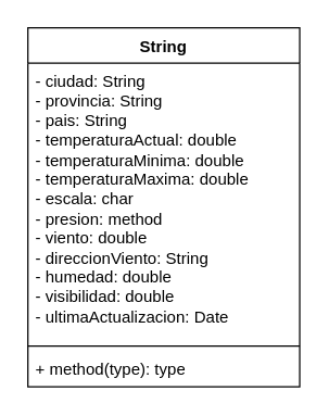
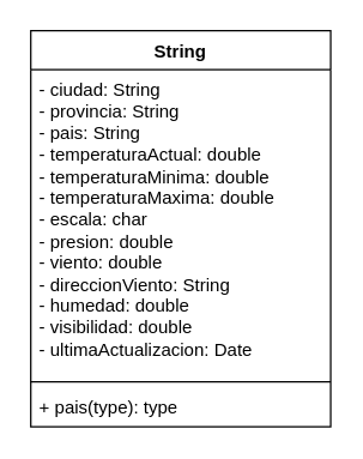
- <mxCell id="3" value="- ciudad: String&lt;div&gt;- provincia: String&lt;/div&gt;&lt;div&gt;- pais: String&lt;br&gt;&lt;/div&gt;&lt;div&gt;- temperaturaActual: double&lt;br&gt;&lt;/div&gt;&lt;div&gt;- temperaturaMinima: double&lt;/div&gt;&lt;div&gt;- temperaturaMaxima: double&lt;br&gt;&lt;/div&gt;&lt;div&gt;- escala: char&lt;br&gt;&lt;/div&gt;&lt;div&gt;- presion: method&lt;br&gt;&lt;/div&gt;&lt;div&gt;- viento: double&lt;br&gt;&lt;/div&gt;&lt;div&gt;- direccionViento: String&lt;br&gt;&lt;/div&gt;&lt;div&gt;- humedad: double&lt;br&gt;&lt;/div&gt;&lt;div&gt;- visibilidad: double&lt;br&gt;&lt;/div&gt;&lt;div&gt;- ultimaActualizacion: Date&lt;br&gt;&lt;/div&gt;" style="text;strokeColor=none;fillColor=none;align=left;verticalAlign=top;spacingLeft=4;spacingRight=4;overflow=hidden;rotatable=0;points=[[0,0.5],[1,0.5]];portConstraint=eastwest;whiteSpace=wrap;html=1;" vertex="1" parent="2"><mxGeometry y="26" width="200" height="204" as="geometry" /></mxCell>
+ <mxCell id="3" value="- ciudad: String&lt;div&gt;- provincia: String&lt;/div&gt;&lt;div&gt;- pais: String&lt;br&gt;&lt;/div&gt;&lt;div&gt;- temperaturaActual: double&lt;br&gt;&lt;/div&gt;&lt;div&gt;- temperaturaMinima: double&lt;/div&gt;&lt;div&gt;- temperaturaMaxima: double&lt;br&gt;&lt;/div&gt;&lt;div&gt;- escala: char&lt;br&gt;&lt;/div&gt;&lt;div&gt;- presion: double&lt;br&gt;&lt;/div&gt;&lt;div&gt;- viento: double&lt;br&gt;&lt;/div&gt;&lt;div&gt;- direccionViento: String&lt;br&gt;&lt;/div&gt;&lt;div&gt;- humedad: double&lt;br&gt;&lt;/div&gt;&lt;div&gt;- visibilidad: double&lt;br&gt;&lt;/div&gt;&lt;div&gt;- ultimaActualizacion: Date&lt;br&gt;&lt;/div&gt;" style="text;strokeColor=none;fillColor=none;align=left;verticalAlign=top;spacingLeft=4;spacingRight=4;overflow=hidden;rotatable=0;points=[[0,0.5],[1,0.5]];portConstraint=eastwest;whiteSpace=wrap;html=1;" vertex="1" parent="2"><mxGeometry y="26" width="200" height="204" as="geometry" /></mxCell>
- <mxCell id="5" value="+ method(type): type" style="text;strokeColor=none;fillColor=none;align=left;verticalAlign=top;spacingLeft=4;spacingRight=4;overflow=hidden;rotatable=0;points=[[0,0.5],[1,0.5]];portConstraint=eastwest;whiteSpace=wrap;html=1;" vertex="1" parent="2"><mxGeometry y="238" width="200" height="26" as="geometry" /></mxCell>
+ <mxCell id="5" value="+ pais(type): type" style="text;strokeColor=none;fillColor=none;align=left;verticalAlign=top;spacingLeft=4;spacingRight=4;overflow=hidden;rotatable=0;points=[[0,0.5],[1,0.5]];portConstraint=eastwest;whiteSpace=wrap;html=1;" vertex="1" parent="2"><mxGeometry y="238" width="200" height="26" as="geometry" /></mxCell>
